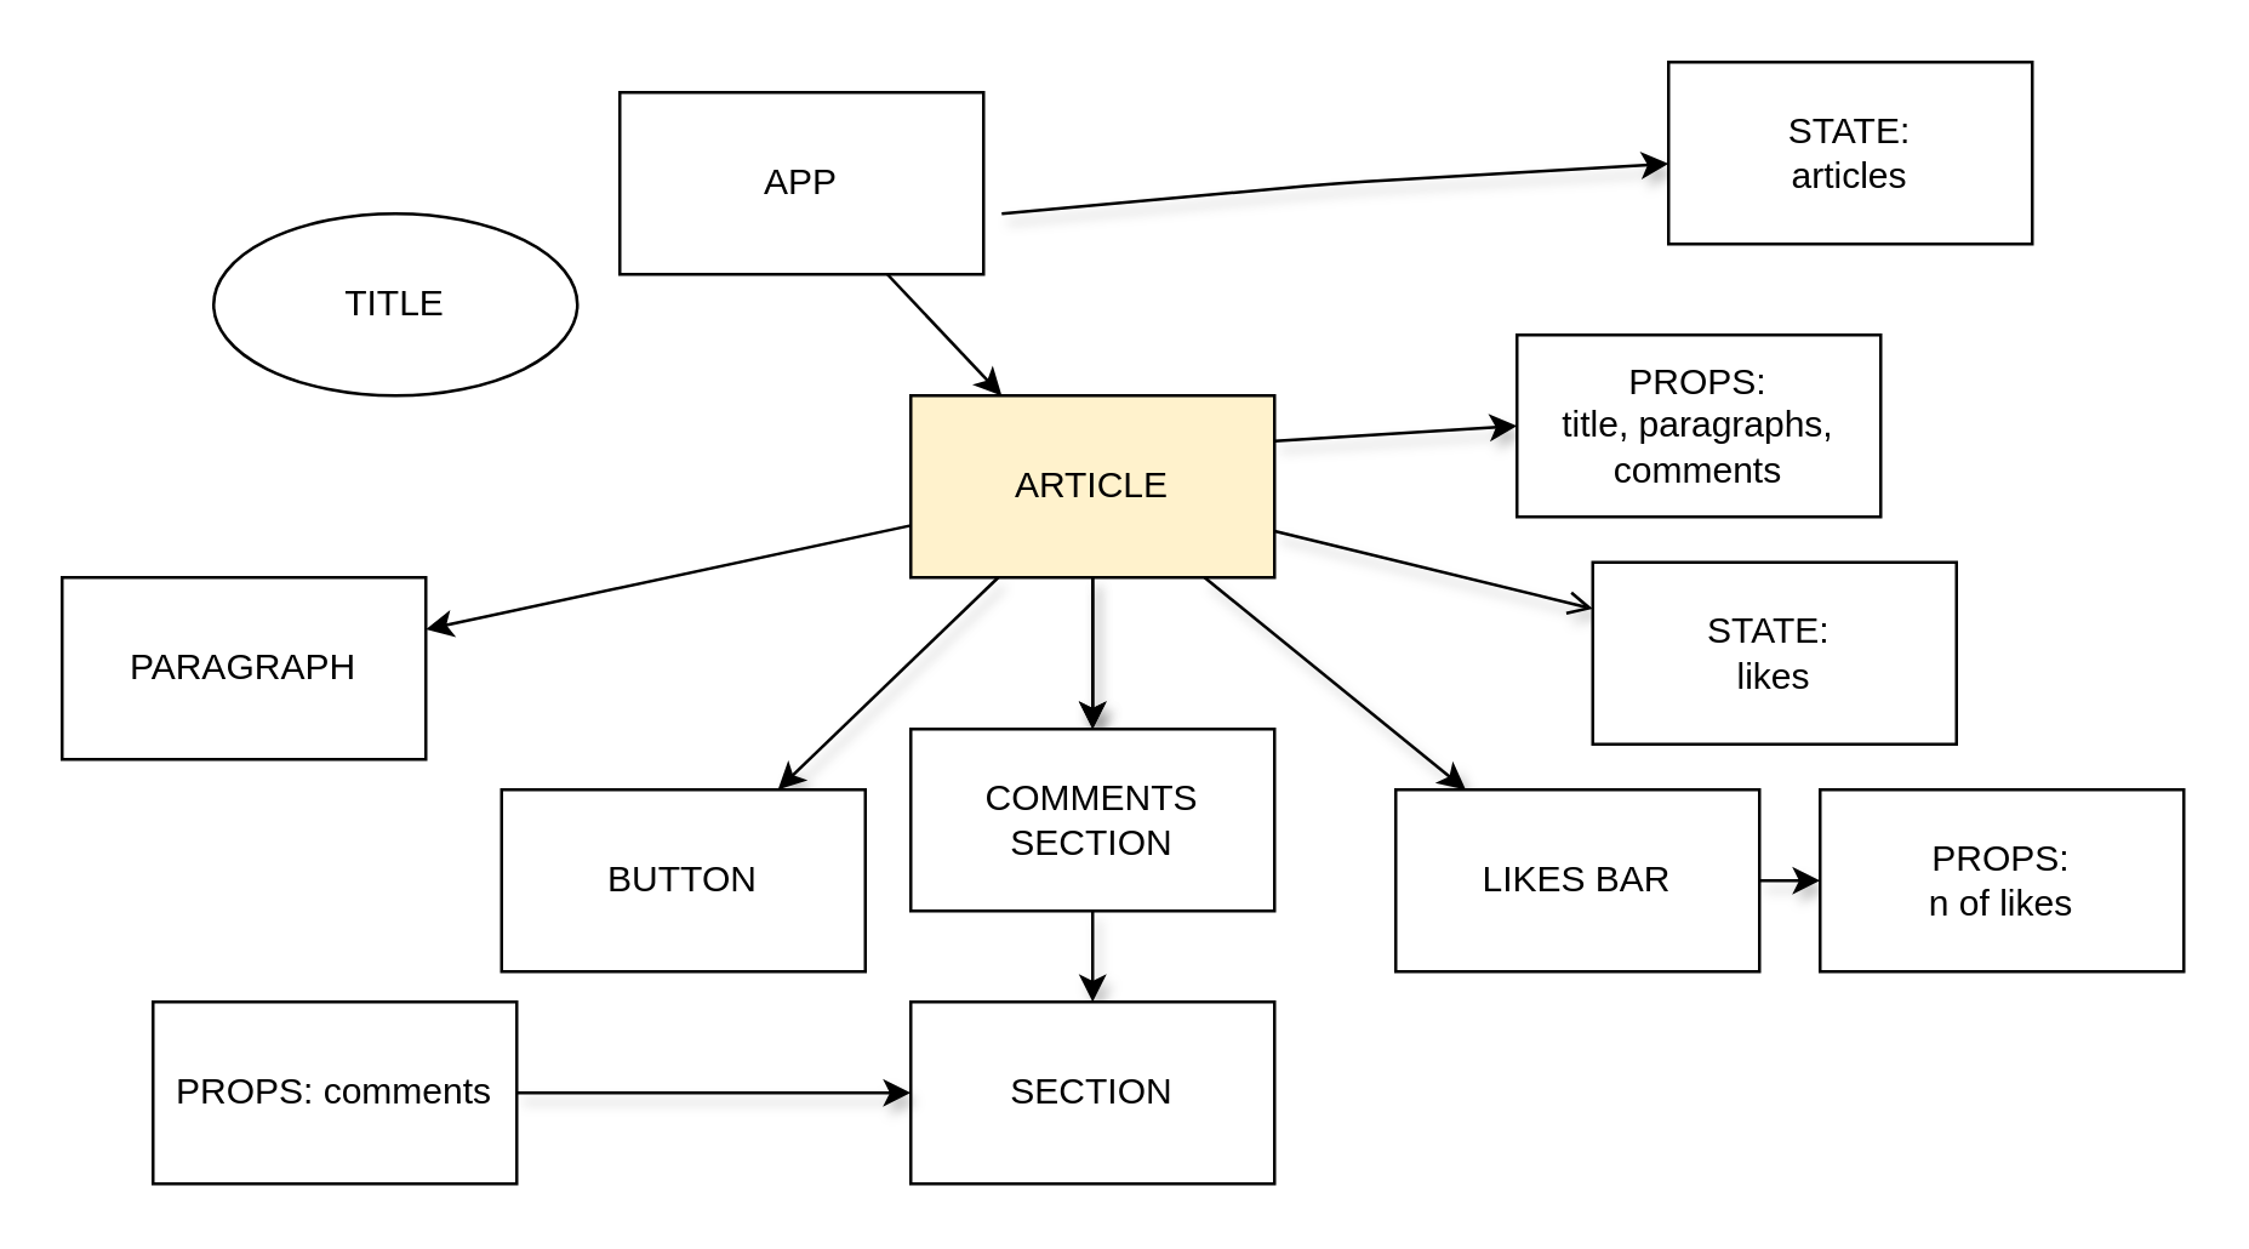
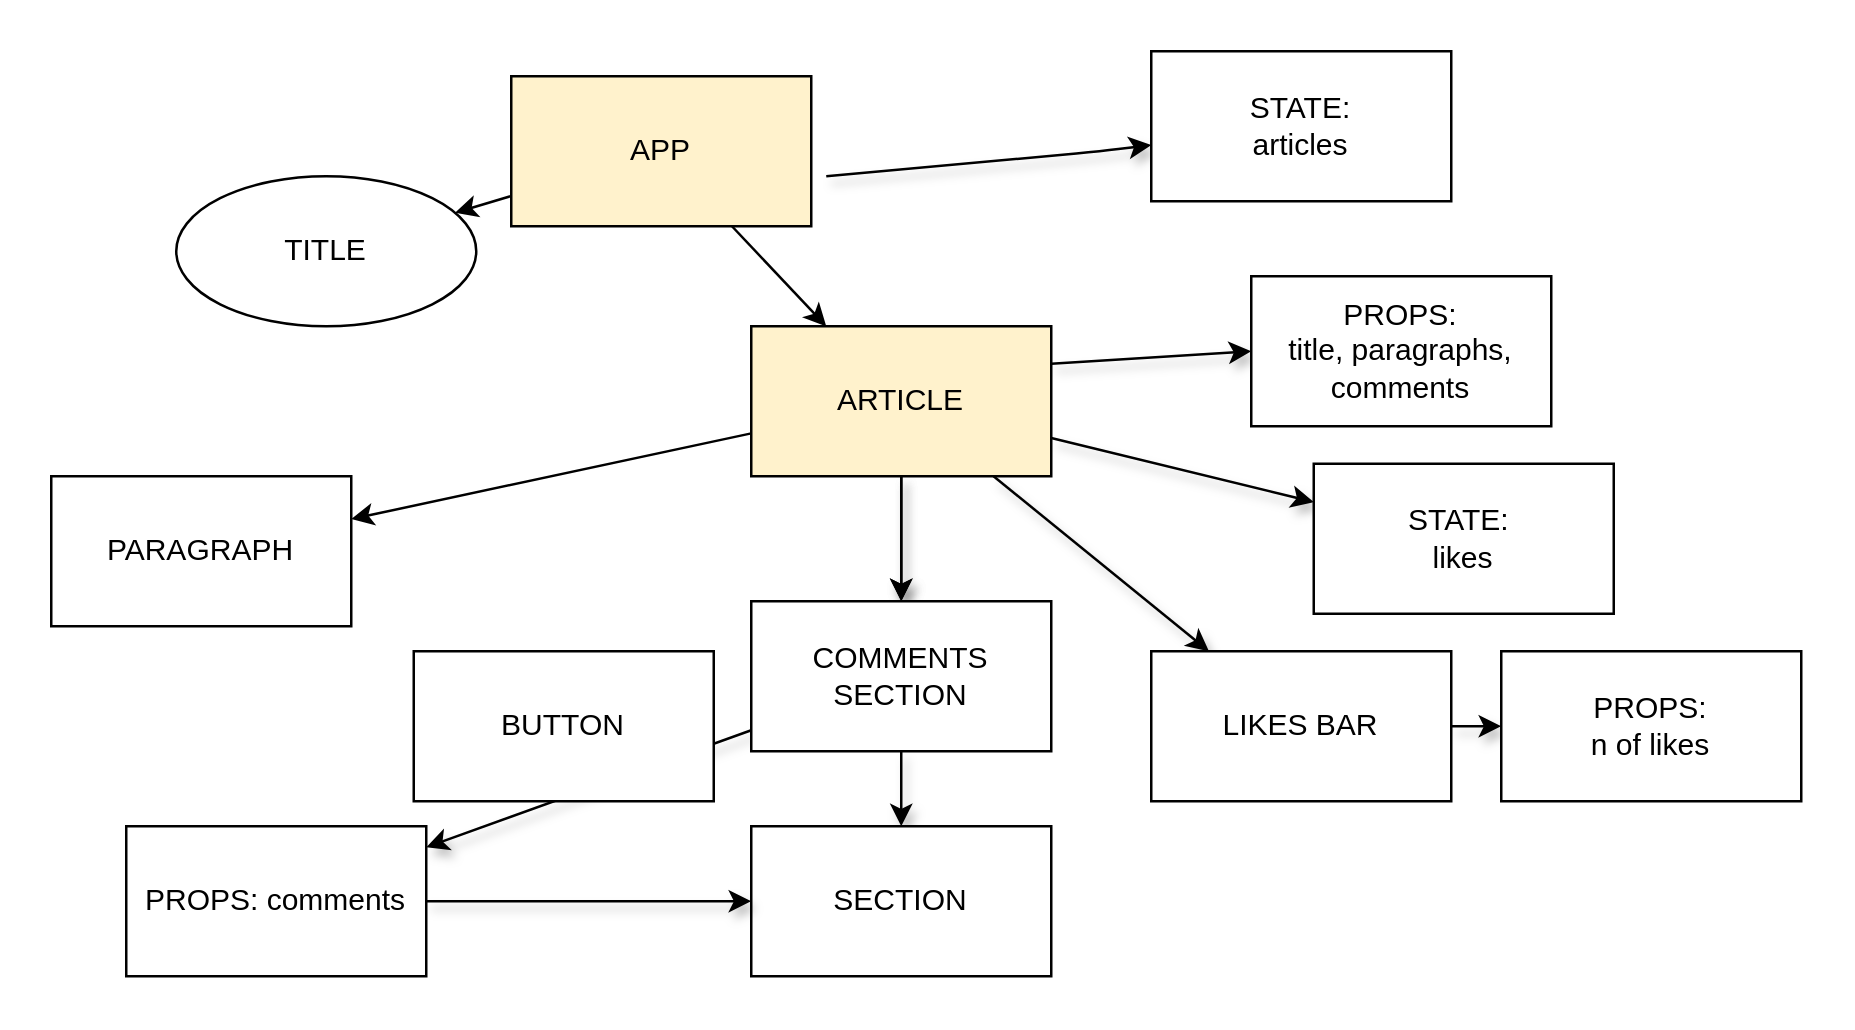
- <mxCell id="15" value="STATE:&lt;br&gt;articles" style="whiteSpace=wrap;html=1;" parent="1" vertex="1"><mxGeometry x="550" y="20" width="120" height="60" as="geometry" /></mxCell>
+ <mxCell id="15" value="STATE:&lt;br&gt;articles" style="whiteSpace=wrap;html=1;" parent="1" vertex="1"><mxGeometry x="460" y="20" width="120" height="60" as="geometry" /></mxCell>
- <mxCell id="4" value="APP&lt;br&gt;" style="whiteSpace=wrap;html=1;" parent="1" vertex="1"><mxGeometry x="204" y="30" width="120" height="60" as="geometry" /></mxCell>
+ <mxCell id="4" value="APP&lt;br&gt;" style="whiteSpace=wrap;html=1;fillColor=#fff2cc;" parent="1" vertex="1"><mxGeometry x="204" y="30" width="120" height="60" as="geometry" /></mxCell>
+ <mxCell id="3" value="" style="edgeStyle=none;html=1;" edge="1" parent="1" source="4" target="5"><mxGeometry relative="1" as="geometry" /></mxCell>
- <mxCell id="11" value="" style="edgeStyle=none;html=1;shadow=1;endArrow=open;" parent="1" source="14" target="22" edge="1"><mxGeometry relative="1" as="geometry" /></mxCell>
+ <mxCell id="11" value="" style="edgeStyle=none;html=1;shadow=1;" parent="1" source="14" target="22" edge="1"><mxGeometry relative="1" as="geometry" /></mxCell>
- <mxCell id="9" value="" style="edgeStyle=none;html=1;shadow=1;" parent="1" source="14" target="20" edge="1"><mxGeometry relative="1" as="geometry" /></mxCell>
+ <mxCell id="17" value="" style="edgeStyle=none;html=1;shadow=1;" parent="1" source="18" target="24" edge="1"><mxGeometry relative="1" as="geometry" /></mxCell>
